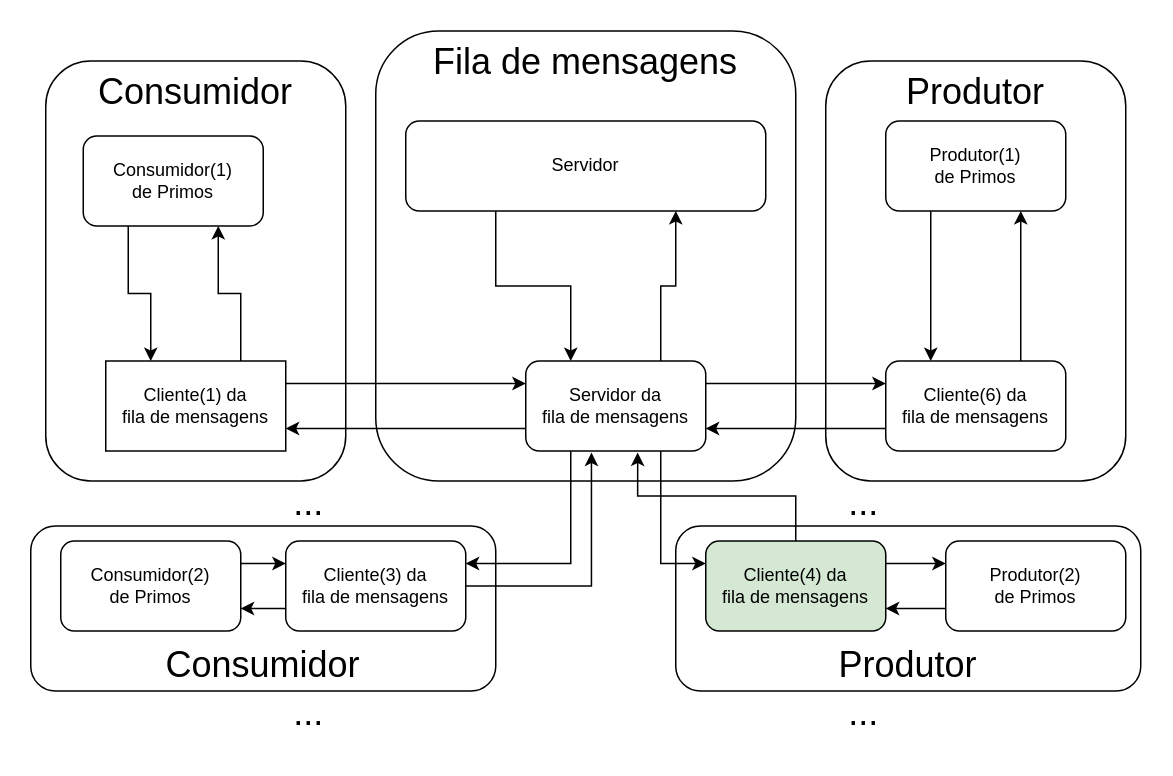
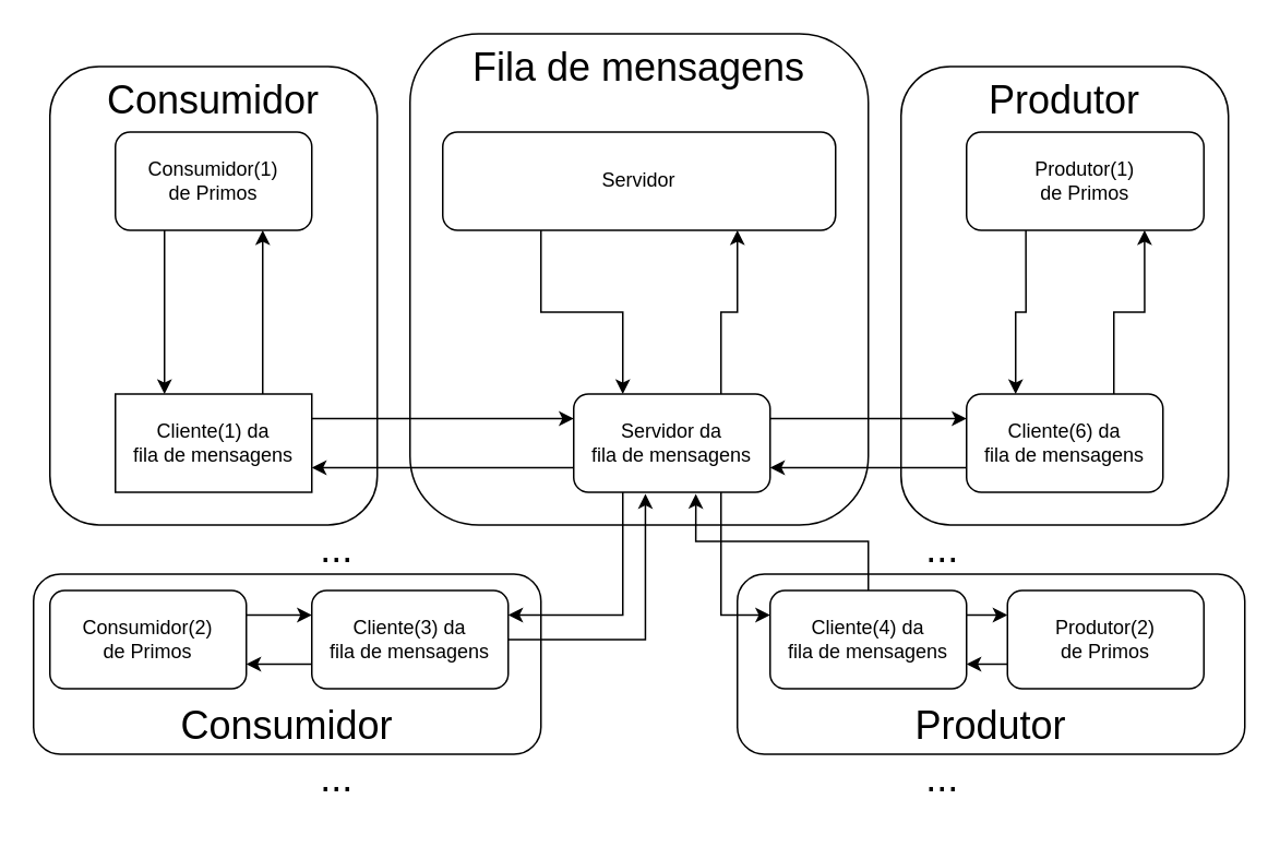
- <mxCell id="24" value="Produtor(1)&lt;br&gt;de Primos" style="rounded=1;whiteSpace=wrap;html=1;" vertex="1" parent="1"><mxGeometry x="590" y="80" width="120" height="60" as="geometry" /></mxCell>
+ <mxCell id="24" value="Produtor(1)&lt;br&gt;de Primos" style="rounded=1;whiteSpace=wrap;html=1;" vertex="1" parent="1"><mxGeometry x="590" y="80" width="145" height="60" as="geometry" /></mxCell>
- <mxCell id="22" value="Consumidor(1)&lt;br&gt;de Primos" style="rounded=1;whiteSpace=wrap;html=1;" vertex="1" parent="1"><mxGeometry x="55" y="90" width="120" height="60" as="geometry" /></mxCell>
+ <mxCell id="22" value="Consumidor(1)&lt;br&gt;de Primos" style="rounded=1;whiteSpace=wrap;html=1;" vertex="1" parent="1"><mxGeometry x="70" y="80" width="120" height="60" as="geometry" /></mxCell>
- <mxCell id="32" value="Consumidor(2)&lt;br&gt;de Primos" style="rounded=1;whiteSpace=wrap;html=1;" vertex="1" parent="1"><mxGeometry x="40" y="360" width="120" height="60" as="geometry" /></mxCell>
+ <mxCell id="32" value="Consumidor(2)&lt;br&gt;de Primos" style="rounded=1;whiteSpace=wrap;html=1;" vertex="1" parent="1"><mxGeometry x="30" y="360" width="120" height="60" as="geometry" /></mxCell>
- <mxCell id="30" value="Cliente(4) da&lt;br&gt;fila de mensagens" style="rounded=1;whiteSpace=wrap;html=1;fillColor=#d5e8d4;" vertex="1" parent="1"><mxGeometry x="470" y="360" width="120" height="60" as="geometry" /></mxCell>
+ <mxCell id="30" value="Cliente(4) da&lt;br&gt;fila de mensagens" style="rounded=1;whiteSpace=wrap;html=1;" vertex="1" parent="1"><mxGeometry x="470" y="360" width="120" height="60" as="geometry" /></mxCell>
- <mxCell id="34" value="Produtor(2)&lt;br&gt;de Primos" style="rounded=1;whiteSpace=wrap;html=1;" vertex="1" parent="1"><mxGeometry x="630" y="360" width="120" height="60" as="geometry" /></mxCell>
+ <mxCell id="34" value="Produtor(2)&lt;br&gt;de Primos" style="rounded=1;whiteSpace=wrap;html=1;" vertex="1" parent="1"><mxGeometry x="615" y="360" width="120" height="60" as="geometry" /></mxCell>
